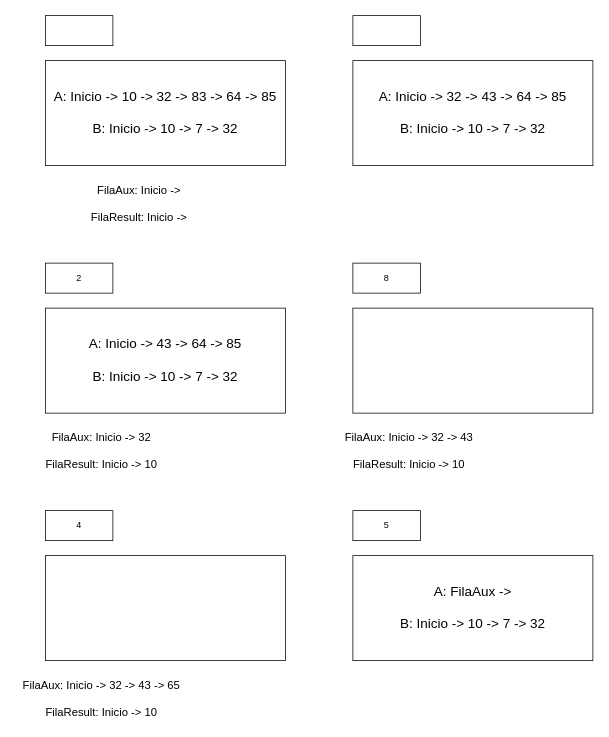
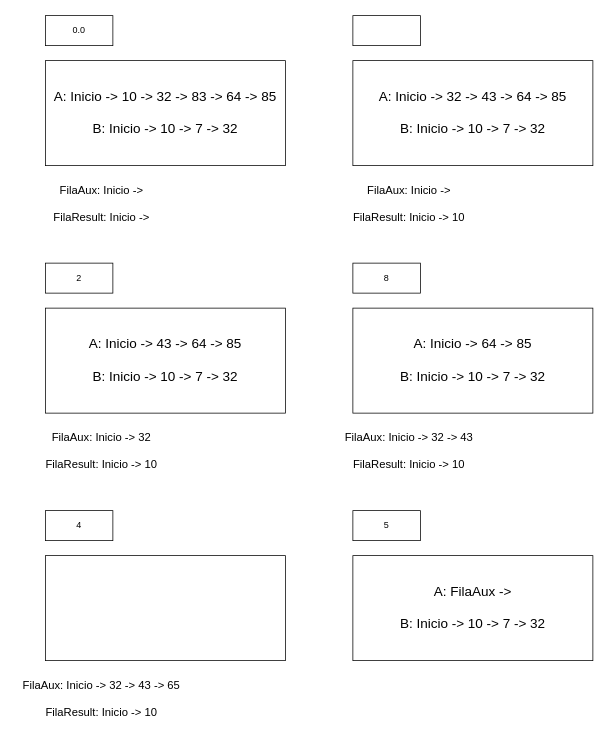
+ <mxCell id="6" value="0.0" style="text;html=1;align=center;verticalAlign=middle;whiteSpace=wrap;rounded=0;" vertex="1" parent="1"><mxGeometry x="60" y="20" width="90" height="40" as="geometry" /></mxCell>
- <mxCell id="4" value="&lt;div style=&quot;font-size: 15px;&quot;&gt;FilaAux: Inicio -&amp;gt;&lt;/div&gt;&lt;div style=&quot;font-size: 15px;&quot;&gt;&lt;br style=&quot;font-size: 15px;&quot;&gt;&lt;/div&gt;&lt;div style=&quot;font-size: 15px;&quot;&gt;FilaResult: Inicio -&amp;gt;&lt;br style=&quot;font-size: 15px;&quot;&gt;&lt;/div&gt;" style="text;html=1;align=center;verticalAlign=middle;whiteSpace=wrap;rounded=0;fontSize=15;" vertex="1" parent="1"><mxGeometry x="70" y="240" width="230" height="60" as="geometry" /></mxCell>
+ <mxCell id="4" value="&lt;div style=&quot;font-size: 15px;&quot;&gt;FilaAux: Inicio -&amp;gt;&lt;/div&gt;&lt;div style=&quot;font-size: 15px;&quot;&gt;&lt;br style=&quot;font-size: 15px;&quot;&gt;&lt;/div&gt;&lt;div style=&quot;font-size: 15px;&quot;&gt;FilaResult: Inicio -&amp;gt;&lt;br style=&quot;font-size: 15px;&quot;&gt;&lt;/div&gt;" style="text;html=1;align=center;verticalAlign=middle;whiteSpace=wrap;rounded=0;fontSize=15;" vertex="1" parent="1"><mxGeometry y="240" width="230" height="60" as="geometry" x="20" /></mxCell>
+ <mxCell id="9" value="&lt;div style=&quot;font-size: 15px;&quot;&gt;FilaAux: Inicio -&amp;gt;&lt;br style=&quot;font-size: 15px;&quot;&gt;&lt;/div&gt;&lt;div style=&quot;font-size: 15px;&quot;&gt;&lt;br style=&quot;font-size: 15px;&quot;&gt;&lt;/div&gt;&lt;div style=&quot;font-size: 15px;&quot;&gt;FilaResult: Inicio -&amp;gt; 10&lt;br style=&quot;font-size: 15px;&quot;&gt;&lt;/div&gt;" style="text;html=1;align=center;verticalAlign=middle;whiteSpace=wrap;rounded=0;fontSize=15;" vertex="1" parent="1"><mxGeometry x="430" y="240" width="230" height="60" as="geometry" /></mxCell>
+ <mxCell id="17" value="&lt;div style=&quot;font-size: 18px;&quot;&gt;&lt;font style=&quot;font-size: 18px;&quot;&gt;A: Inicio -&amp;gt; 64 -&amp;gt; 85&lt;/font&gt;&lt;/div&gt;&lt;div style=&quot;font-size: 18px;&quot;&gt;&lt;font style=&quot;font-size: 18px;&quot;&gt;&lt;br&gt;&lt;/font&gt;&lt;/div&gt;&lt;div style=&quot;font-size: 18px;&quot;&gt;&lt;font style=&quot;font-size: 18px;&quot;&gt;&lt;font style=&quot;font-size: 18px;&quot;&gt;B: Inicio -&amp;gt; 10 -&amp;gt; 7 -&amp;gt; 32&lt;/font&gt;&lt;font style=&quot;font-size: 18px;&quot;&gt;&lt;br&gt;&lt;/font&gt;&lt;/font&gt;&lt;/div&gt;" style="text;html=1;align=center;verticalAlign=middle;whiteSpace=wrap;rounded=0;" vertex="1" parent="1"><mxGeometry x="470" y="410" width="320" height="140" as="geometry" /></mxCell>
